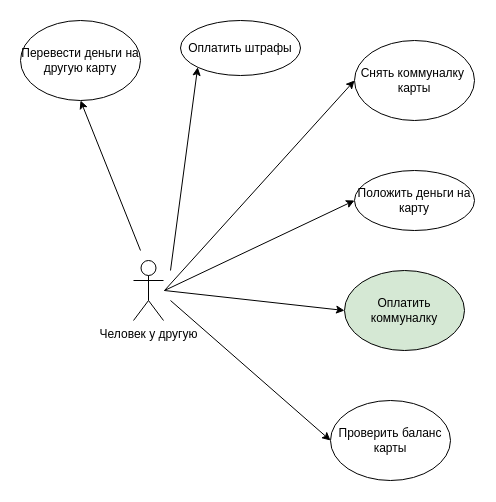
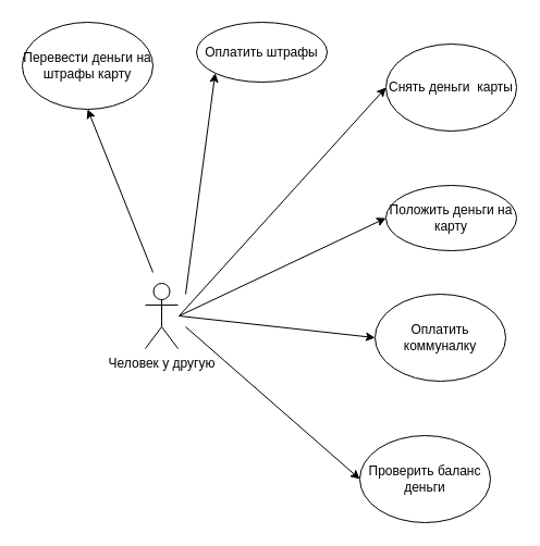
- <mxCell id="13" value="Перевести деньги на другую карту" style="ellipse;whiteSpace=wrap;html=1;" vertex="1" parent="1"><mxGeometry x="20" y="20" width="120" height="80" as="geometry" /></mxCell>
+ <mxCell id="13" value="Перевести деньги на штрафы карту" style="ellipse;whiteSpace=wrap;html=1;" vertex="1" parent="1"><mxGeometry x="20" y="20" width="120" height="80" as="geometry" /></mxCell>
- <mxCell id="5" value="Снять коммуналку&amp;nbsp; карты" style="ellipse;whiteSpace=wrap;html=1;" parent="1" vertex="1"><mxGeometry x="354" y="40" width="120" height="80" as="geometry" /></mxCell>
+ <mxCell id="5" value="Снять деньги&amp;nbsp; карты" style="ellipse;whiteSpace=wrap;html=1;" parent="1" vertex="1"><mxGeometry x="354" y="40" width="120" height="80" as="geometry" /></mxCell>
- <mxCell id="7" value="Оплатить коммуналку" style="ellipse;whiteSpace=wrap;html=1;fillColor=#d5e8d4;" vertex="1" parent="1"><mxGeometry x="344" y="270" width="120" height="80" as="geometry" /></mxCell>
+ <mxCell id="7" value="Оплатить коммуналку" style="ellipse;whiteSpace=wrap;html=1;" vertex="1" parent="1"><mxGeometry x="344" y="270" width="120" height="80" as="geometry" /></mxCell>
- <mxCell id="9" value="Проверить баланс карты" style="ellipse;whiteSpace=wrap;html=1;" vertex="1" parent="1"><mxGeometry x="330" y="400" width="120" height="80" as="geometry" /></mxCell>
+ <mxCell id="9" value="Проверить баланс деньги" style="ellipse;whiteSpace=wrap;html=1;" vertex="1" parent="1"><mxGeometry x="330" y="400" width="120" height="80" as="geometry" /></mxCell>
